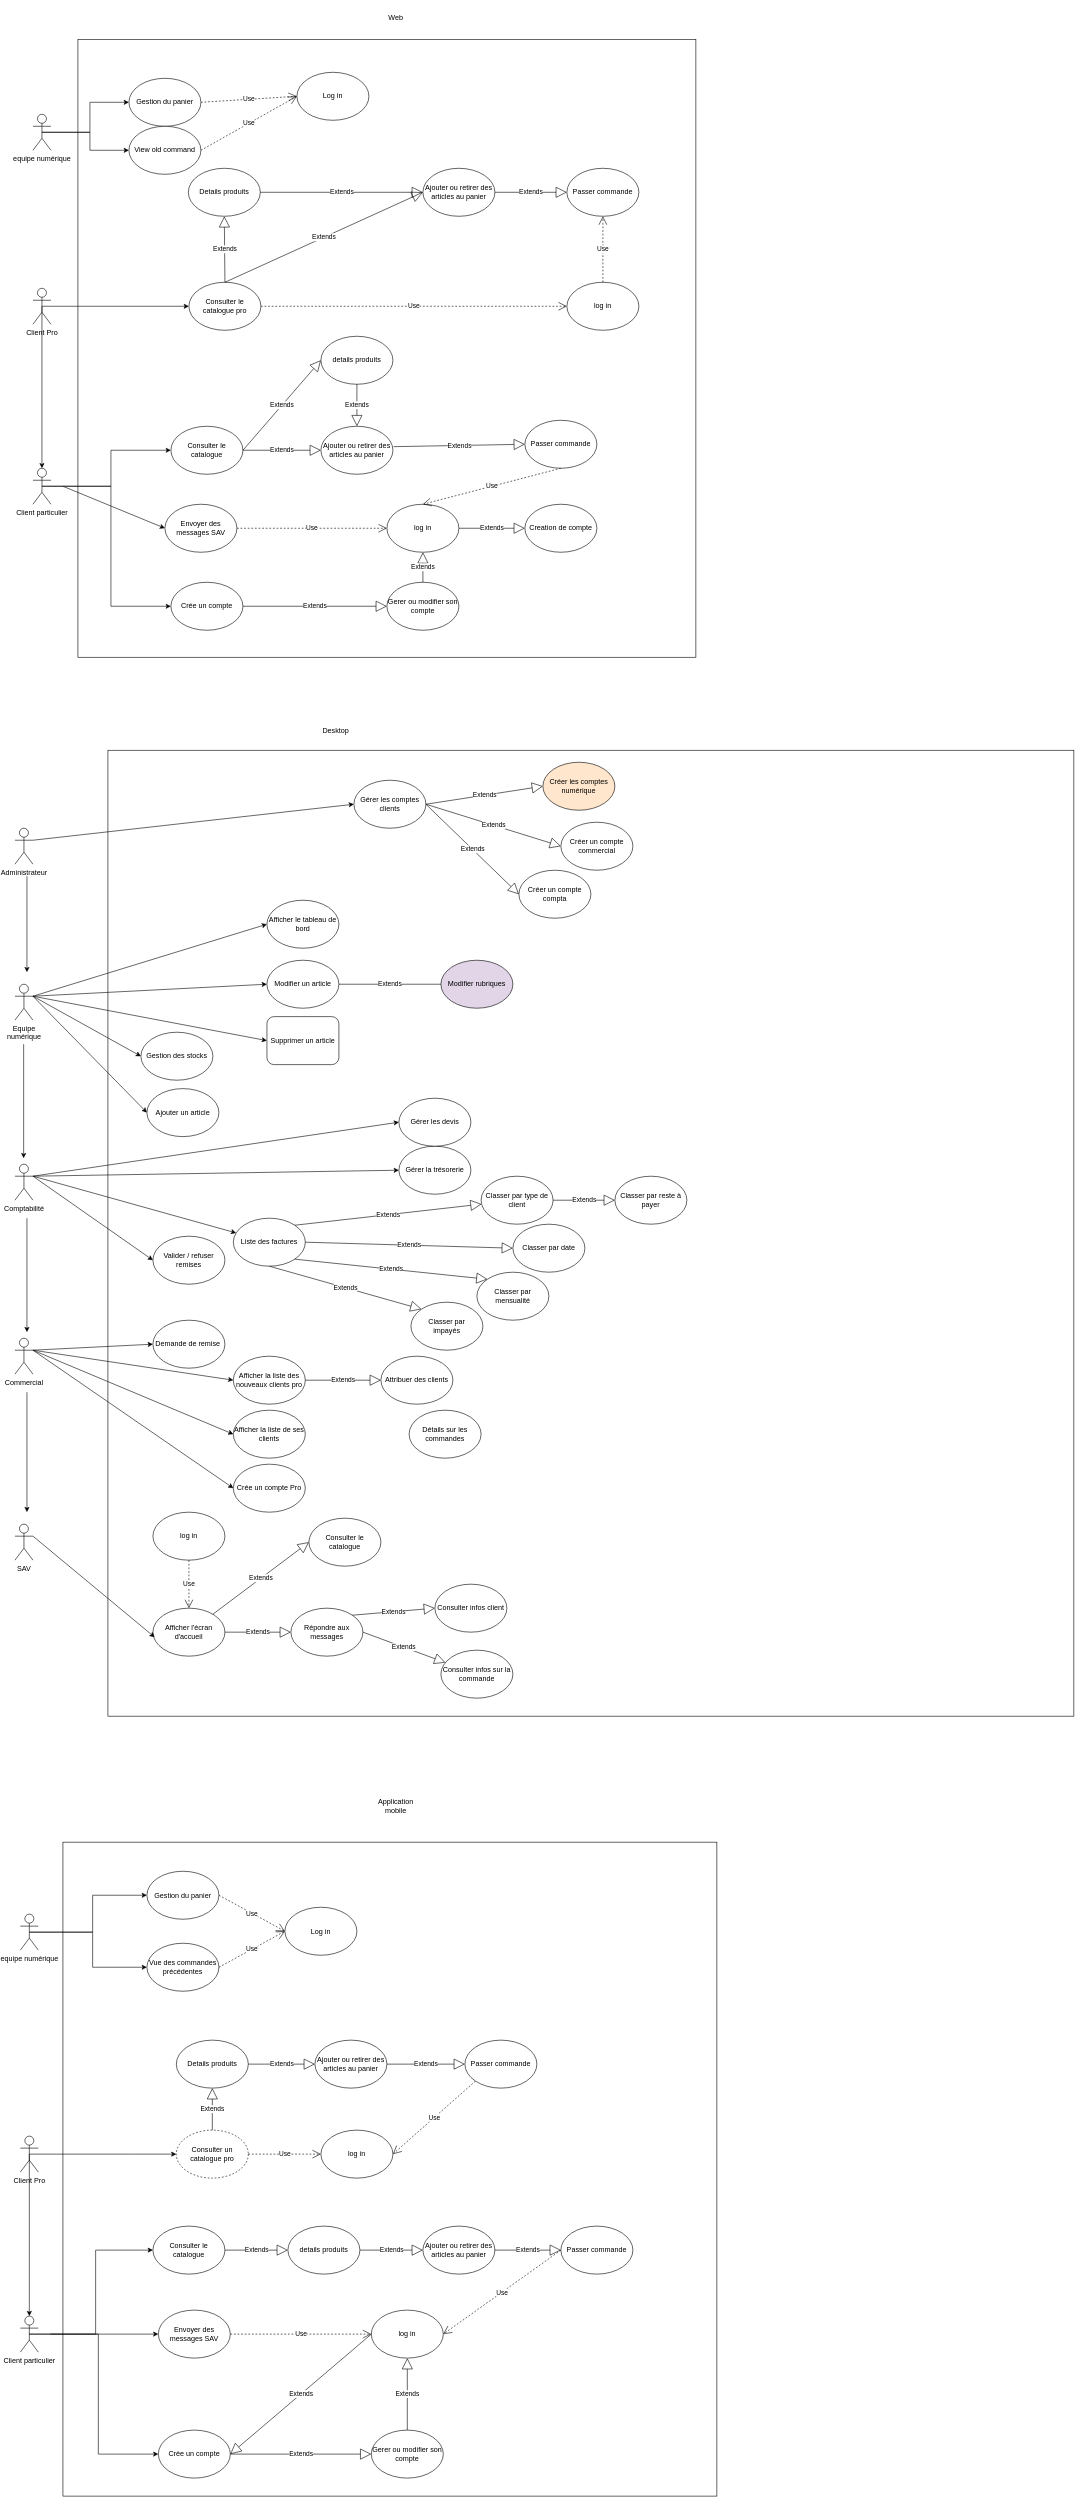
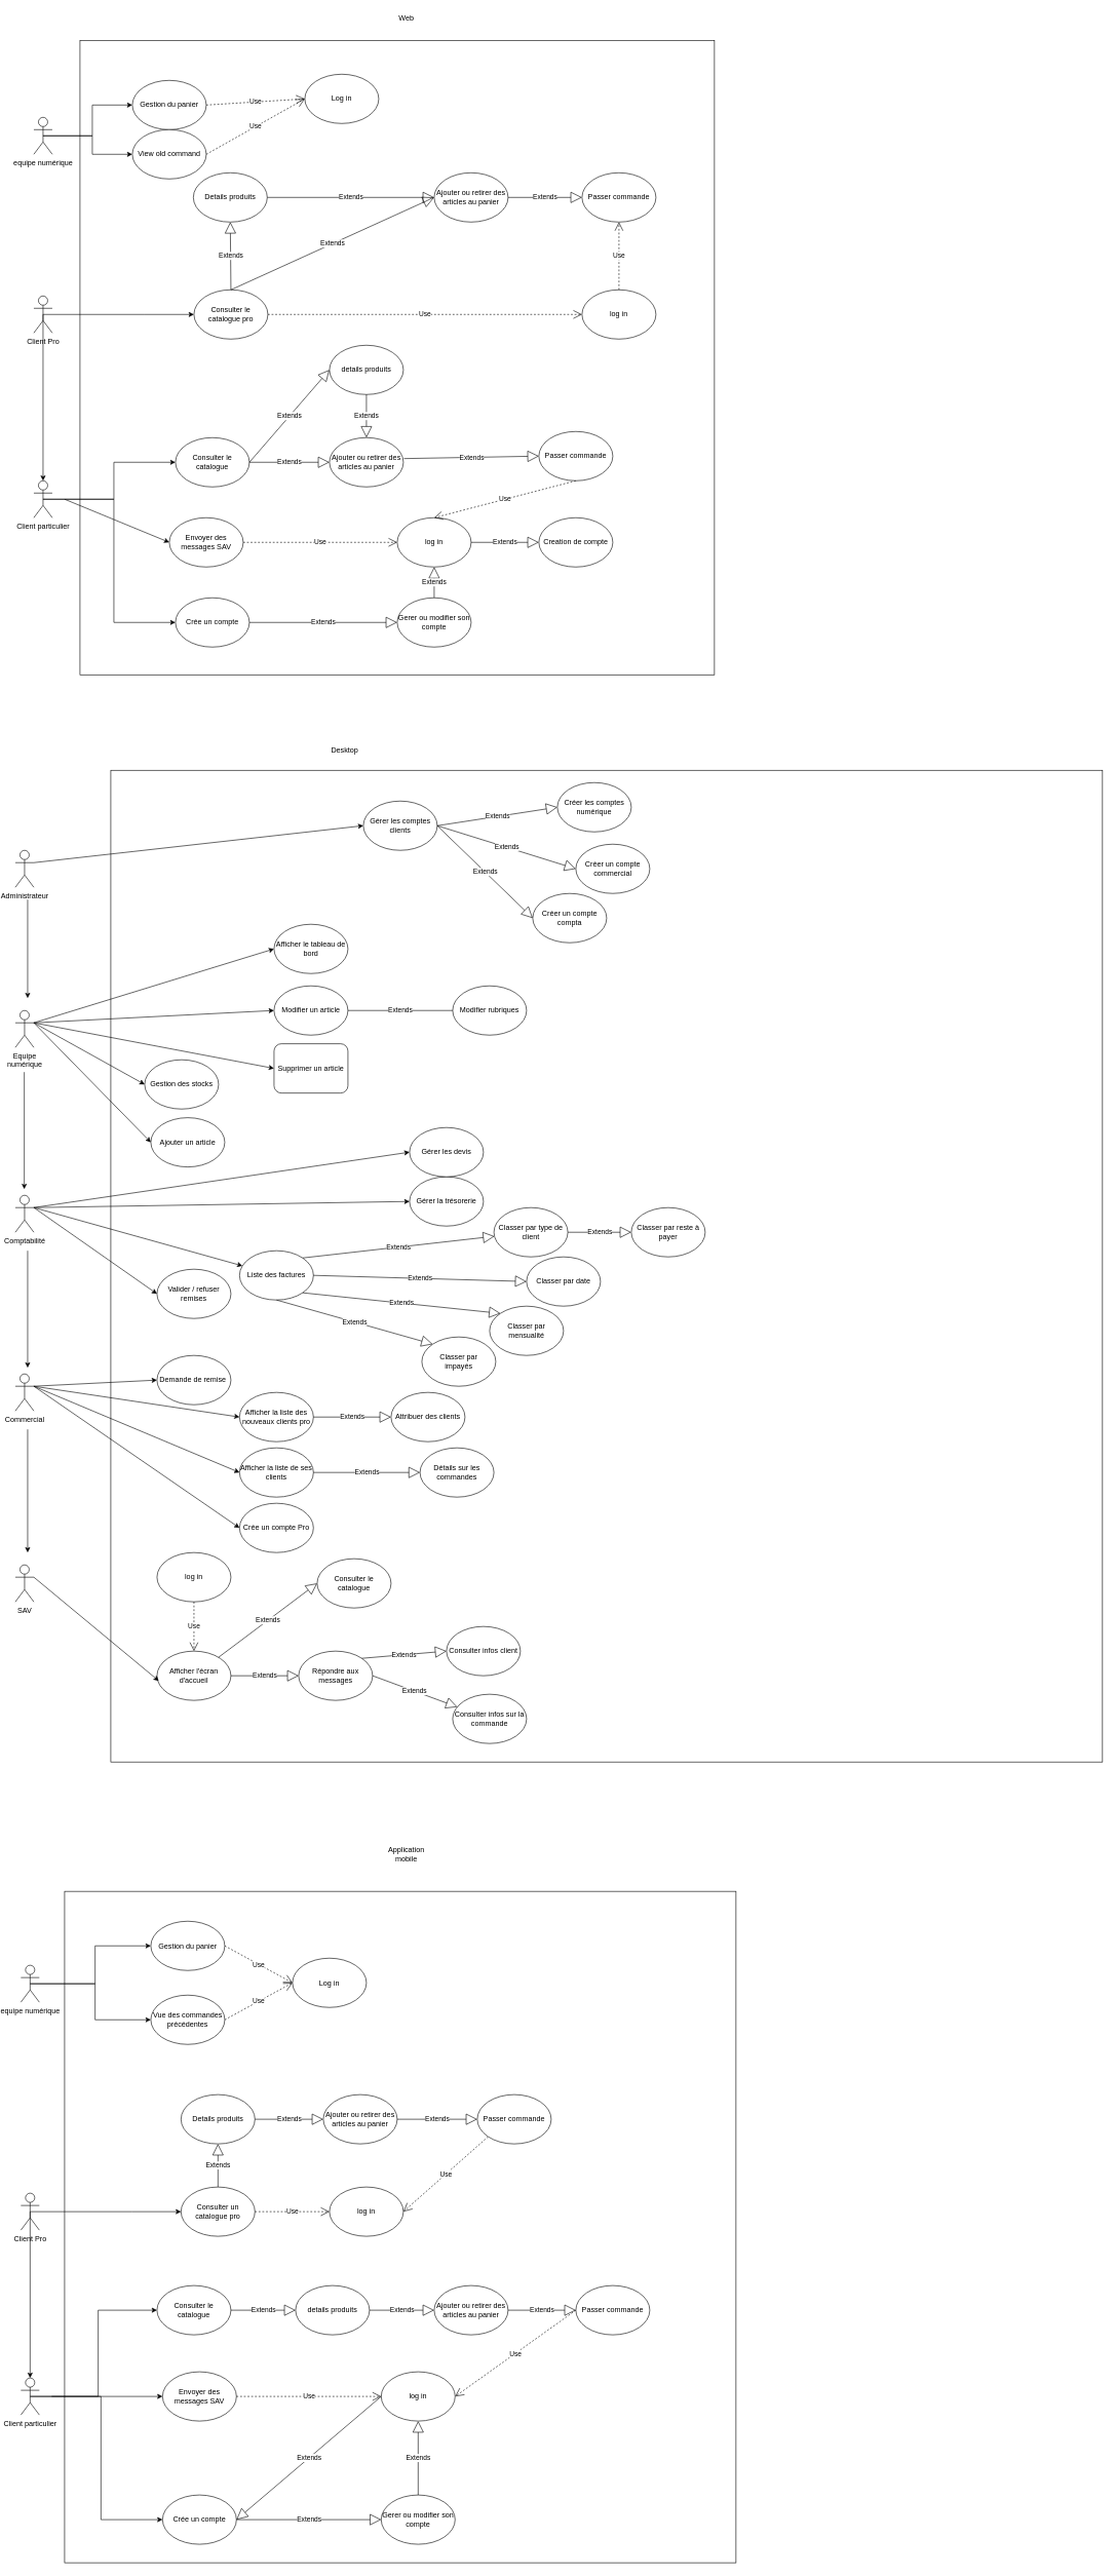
- <mxCell id="54" value="Créer les comptes numérique" style="ellipse;whiteSpace=wrap;html=1;fillColor=#ffe6cc;" parent="1" vertex="1"><mxGeometry x="900" y="1270" width="120" height="80" as="geometry" /></mxCell>
+ <mxCell id="54" value="Créer les comptes numérique" style="ellipse;whiteSpace=wrap;html=1;" parent="1" vertex="1"><mxGeometry x="900" y="1270" width="120" height="80" as="geometry" /></mxCell>
- <mxCell id="107" value="Modifier rubriques" style="ellipse;whiteSpace=wrap;html=1;fillColor=#e1d5e7;" parent="1" vertex="1"><mxGeometry x="730" y="1600" width="120" height="80" as="geometry" /></mxCell>
+ <mxCell id="107" value="Modifier rubriques" style="ellipse;whiteSpace=wrap;html=1;" parent="1" vertex="1"><mxGeometry x="730" y="1600" width="120" height="80" as="geometry" /></mxCell>
+ <mxCell id="43" value="Extends" style="endArrow=block;endSize=16;endFill=0;html=1;exitX=1;exitY=0.5;exitDx=0;exitDy=0;" parent="1" source="18" target="44" edge="1"><mxGeometry width="160" relative="1" as="geometry"><mxPoint x="780" y="2220" as="sourcePoint" /><mxPoint x="880" y="2219.41" as="targetPoint" /></mxGeometry></mxCell>
- <mxCell id="124" value="Consulter un catalogue pro" style="ellipse;whiteSpace=wrap;html=1;dashed=1;" parent="1" vertex="1"><mxGeometry x="289" y="3550" width="120" height="80" as="geometry" /></mxCell>
+ <mxCell id="124" value="Consulter un catalogue pro" style="ellipse;whiteSpace=wrap;html=1;" parent="1" vertex="1"><mxGeometry x="289" y="3550" width="120" height="80" as="geometry" /></mxCell>
